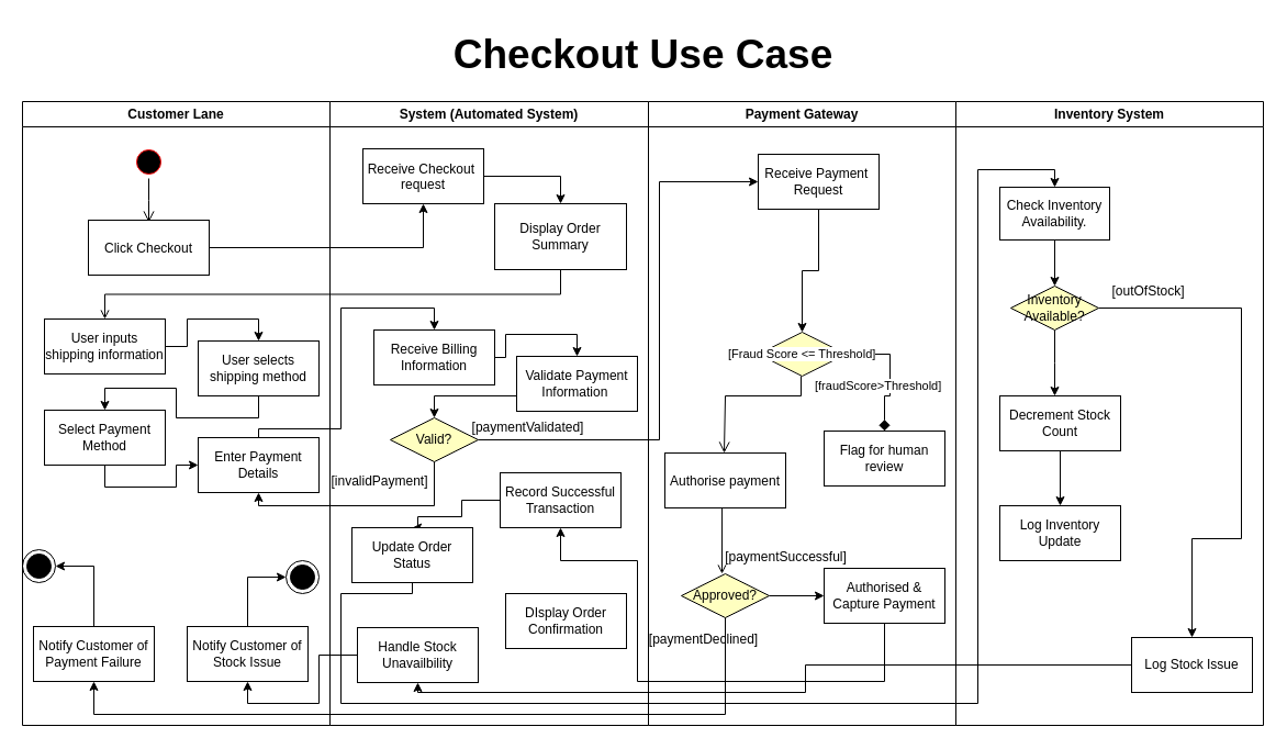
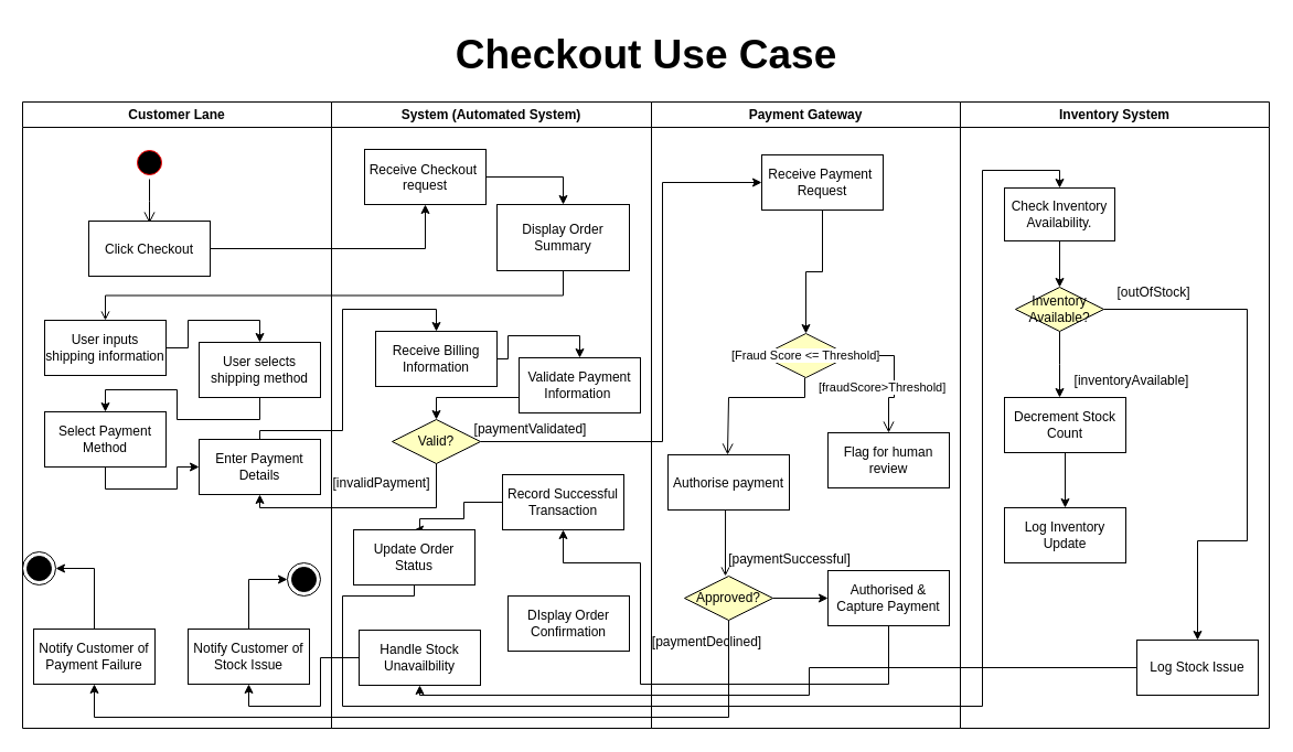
+ <mxCell id="25" value="[inventoryAvailable]" style="text;html=1;align=center;verticalAlign=middle;resizable=0;points=[];autosize=1;strokeColor=none;fillColor=none;" vertex="1" parent="19"><mxGeometry x="90" y="238" width="130" height="30" as="geometry" /></mxCell>
- <mxCell id="53" value="[fraudScore&amp;gt;Threshold]" style="edgeStyle=orthogonalEdgeStyle;html=1;align=left;verticalAlign=bottom;endArrow=diamond;endSize=8;rounded=0;entryX=0.5;entryY=0;entryDx=0;entryDy=0;" parent="47" source="52" target="55" edge="1"><mxGeometry x="-1" y="-48" relative="1" as="geometry"><mxPoint x="210" y="288" as="targetPoint" /><Array as="points"><mxPoint x="220" y="230" /><mxPoint x="220" y="268" /><mxPoint x="215" y="268" /></Array><mxPoint x="-30" y="-10" as="offset" /></mxGeometry></mxCell>
+ <mxCell id="53" value="[fraudScore&amp;gt;Threshold]" style="edgeStyle=orthogonalEdgeStyle;html=1;align=left;verticalAlign=bottom;endArrow=open;endSize=8;rounded=0;entryX=0.5;entryY=0;entryDx=0;entryDy=0;" parent="47" source="52" target="55" edge="1"><mxGeometry x="-1" y="-48" relative="1" as="geometry"><mxPoint x="210" y="288" as="targetPoint" /><Array as="points"><mxPoint x="220" y="230" /><mxPoint x="220" y="268" /><mxPoint x="215" y="268" /></Array><mxPoint x="-30" y="-10" as="offset" /></mxGeometry></mxCell>
